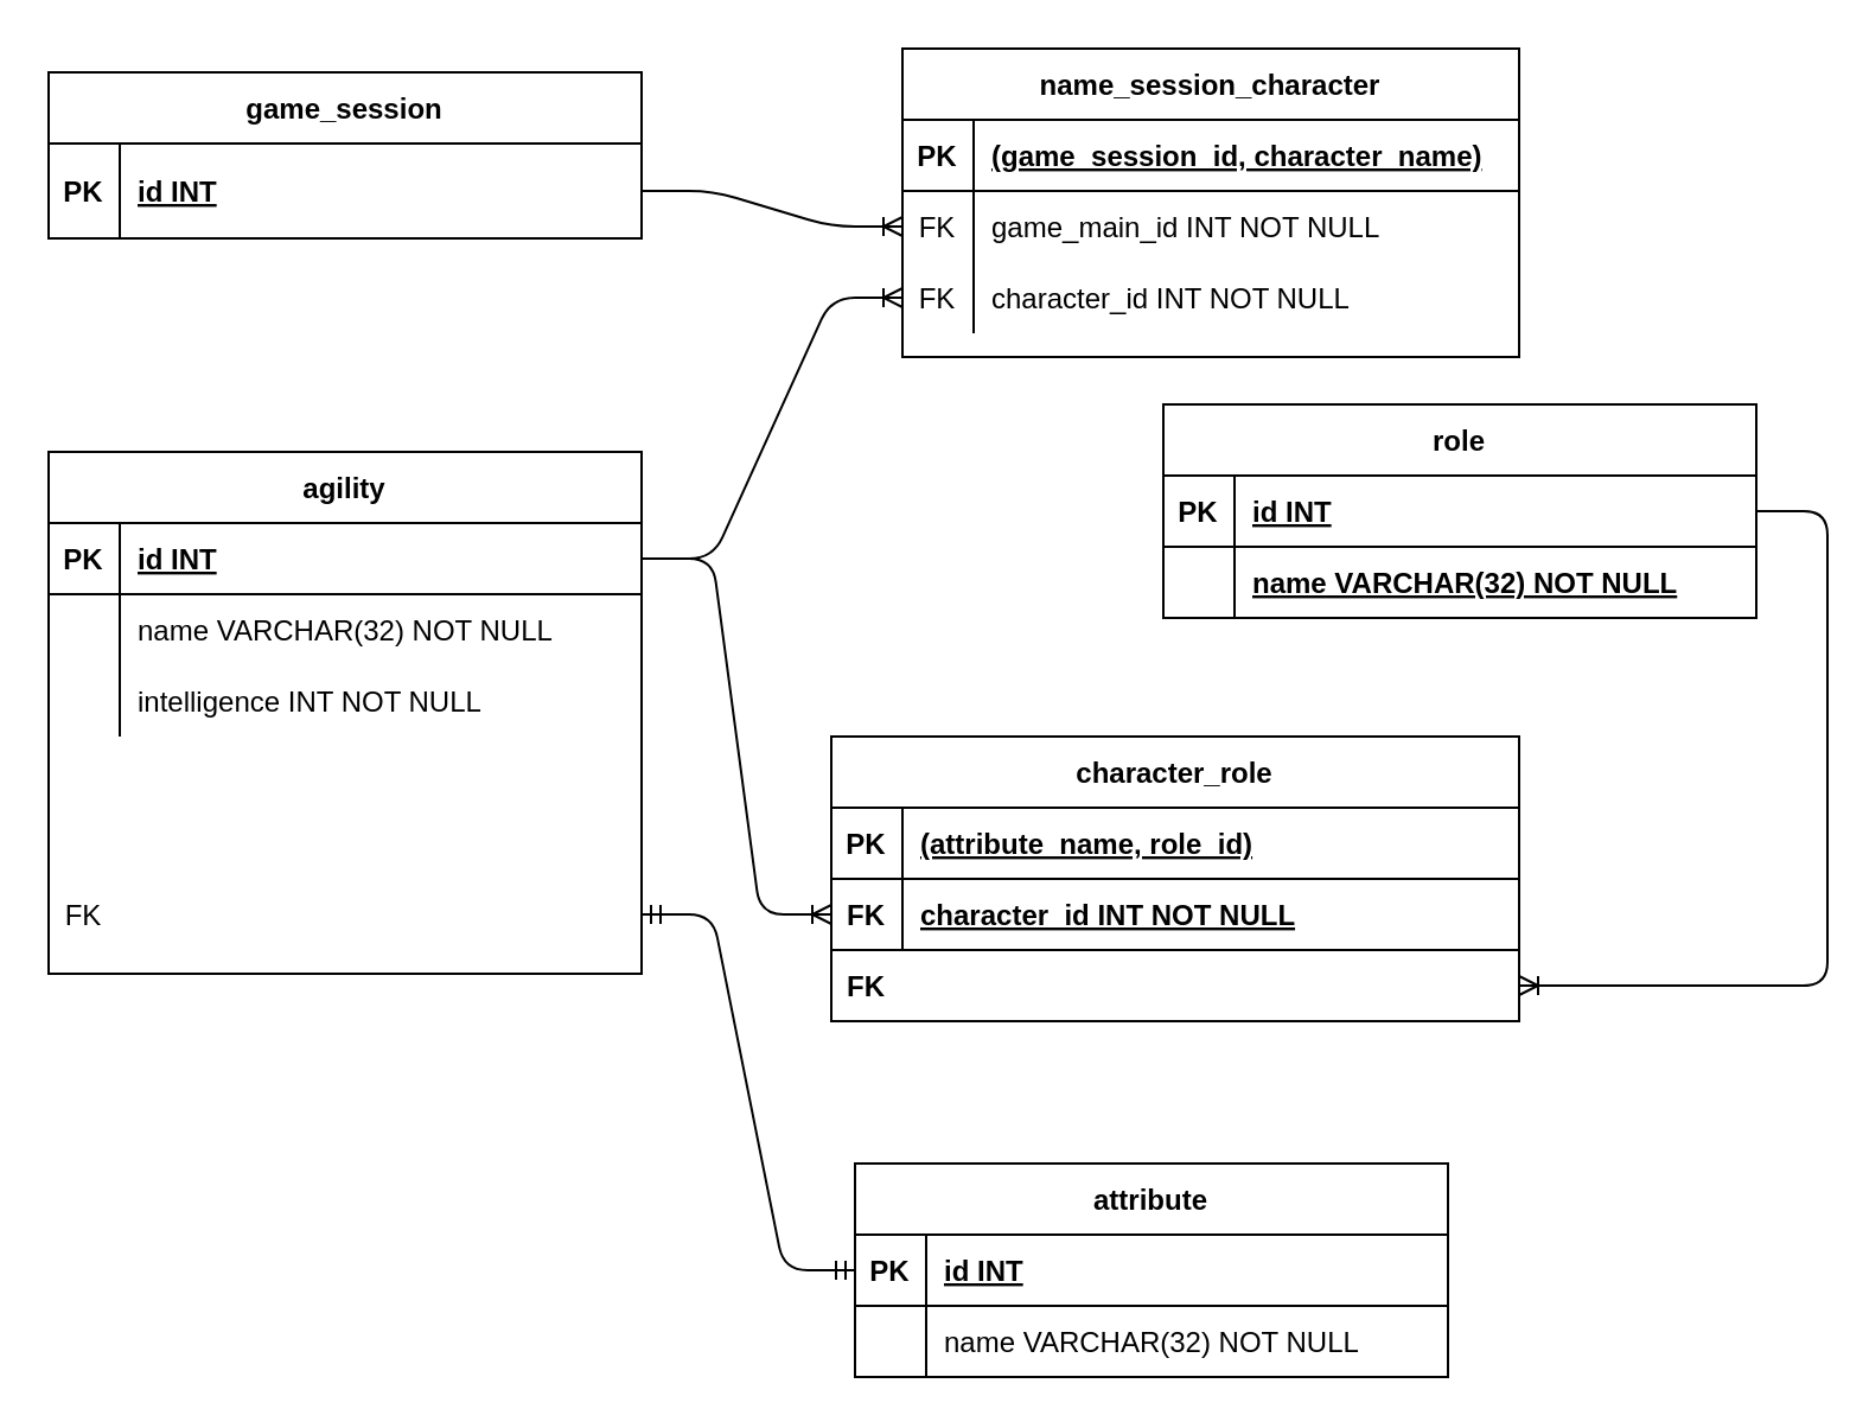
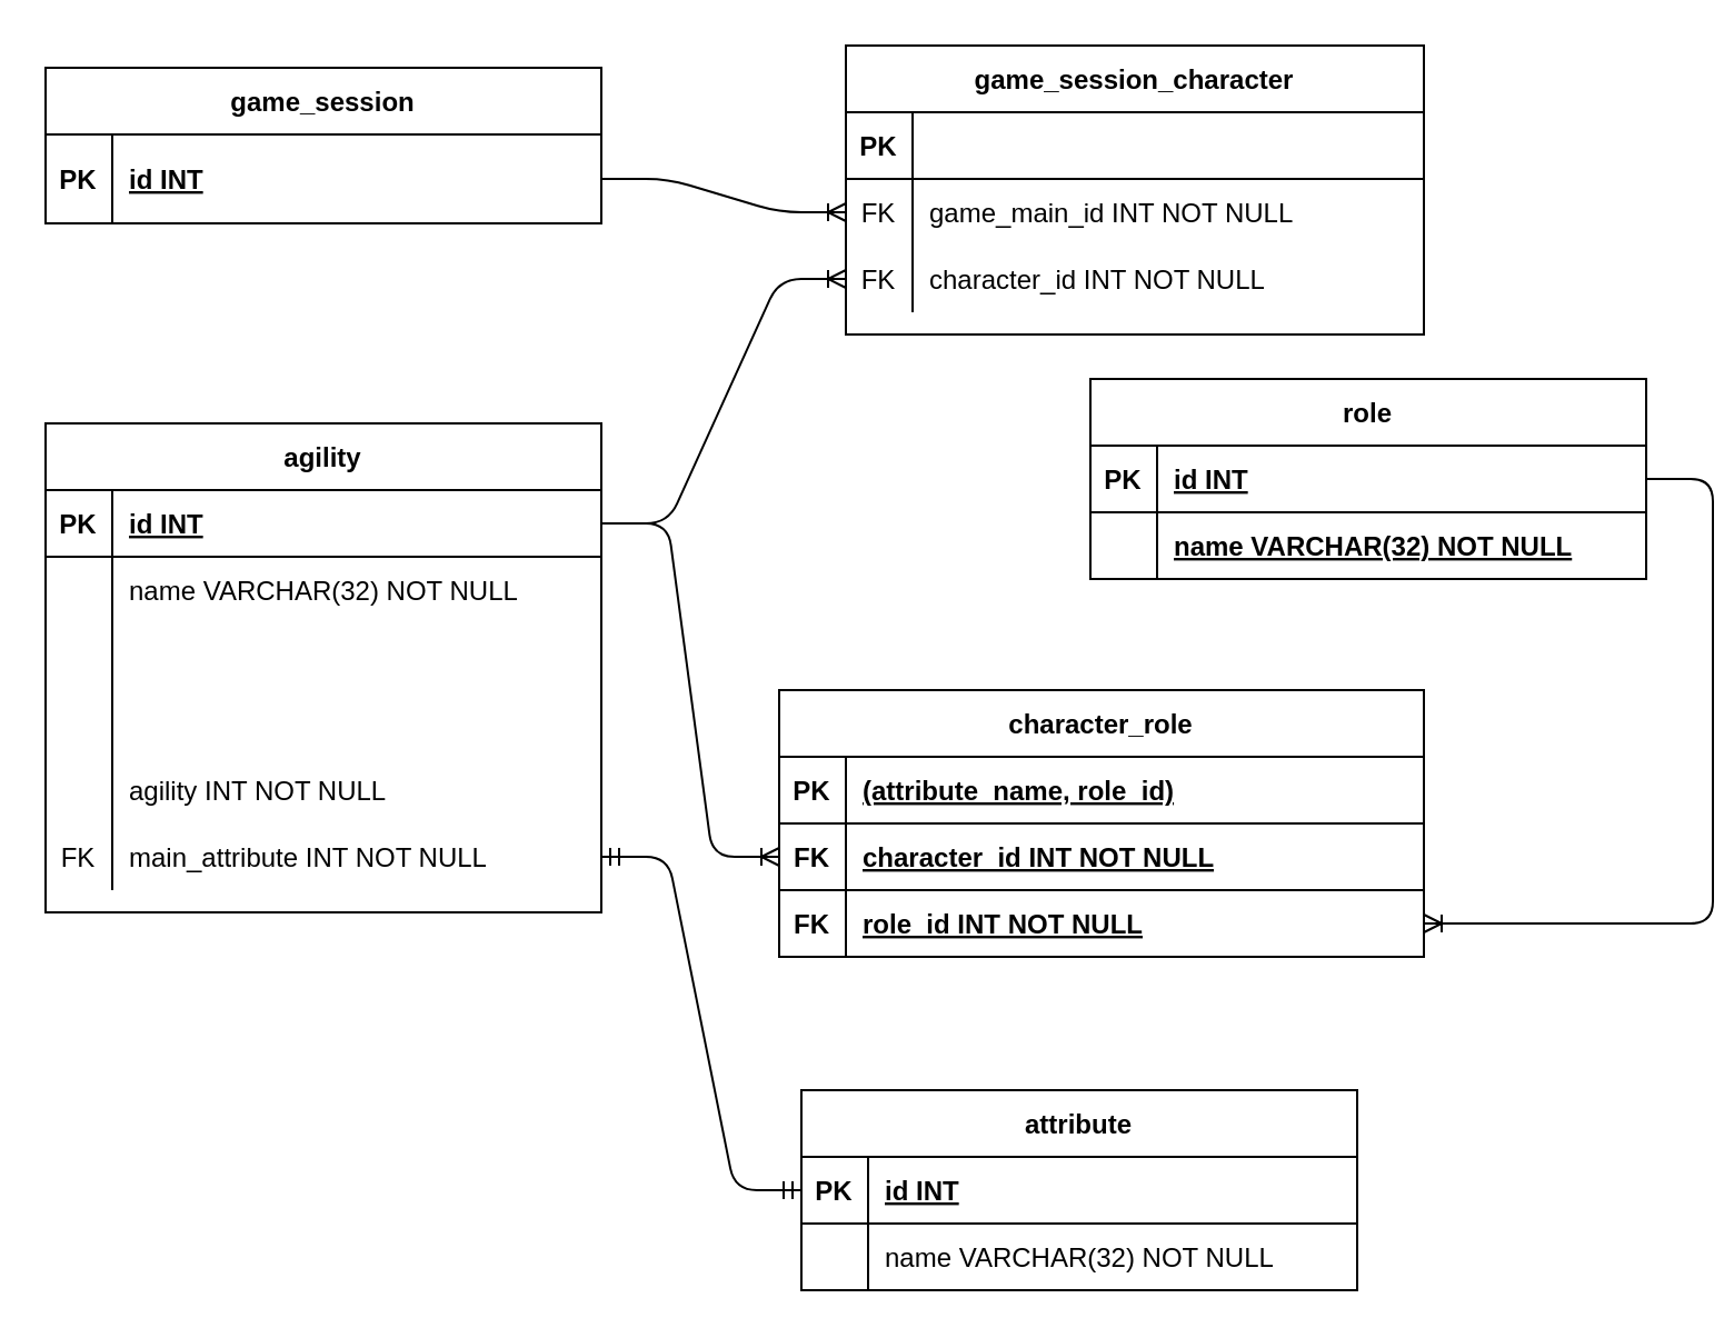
- <mxCell id="32" value="name_session_character" style="shape=table;startSize=30;container=1;collapsible=1;childLayout=tableLayout;fixedRows=1;rowLines=0;fontStyle=1;align=center;resizeLast=1;" vertex="1" parent="1"><mxGeometry x="380" y="20" width="260" height="130" as="geometry" /></mxCell>
+ <mxCell id="32" value="game_session_character" style="shape=table;startSize=30;container=1;collapsible=1;childLayout=tableLayout;fixedRows=1;rowLines=0;fontStyle=1;align=center;resizeLast=1;" vertex="1" parent="1"><mxGeometry x="380" y="20" width="260" height="130" as="geometry" /></mxCell>
- <mxCell id="35" value="(game_session_id, character_name)" style="shape=partialRectangle;overflow=hidden;connectable=0;fillColor=none;top=0;left=0;bottom=0;right=0;align=left;spacingLeft=6;fontStyle=5;" vertex="1" parent="33"><mxGeometry x="30" width="230" height="30" as="geometry" /></mxCell>
- <mxCell id="11" value="intelligence INT NOT NULL" style="shape=partialRectangle;overflow=hidden;connectable=0;fillColor=none;top=0;left=0;bottom=0;right=0;align=left;spacingLeft=6;" parent="9" vertex="1"><mxGeometry x="30" width="220" height="30" as="geometry" /></mxCell>
+ <mxCell id="16" value="agility INT NOT NULL" style="shape=partialRectangle;overflow=hidden;connectable=0;fillColor=none;top=0;left=0;bottom=0;right=0;align=left;spacingLeft=6;" vertex="1" parent="14"><mxGeometry x="30" width="220" height="30" as="geometry" /></mxCell>
+ <mxCell id="19" value="main_attribute INT NOT NULL" style="shape=partialRectangle;overflow=hidden;connectable=0;fillColor=none;top=0;left=0;bottom=0;right=0;align=left;spacingLeft=6;" vertex="1" parent="17"><mxGeometry x="30" width="220" height="30" as="geometry" /></mxCell>
+ <mxCell id="61" value="role_id INT NOT NULL" style="shape=partialRectangle;overflow=hidden;connectable=0;fillColor=none;top=0;left=0;bottom=0;right=0;align=left;spacingLeft=6;fontStyle=5;" vertex="1" parent="59"><mxGeometry x="30" width="260" height="30" as="geometry" /></mxCell>
